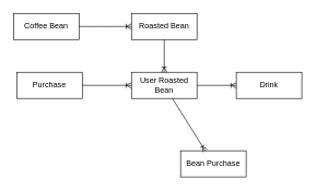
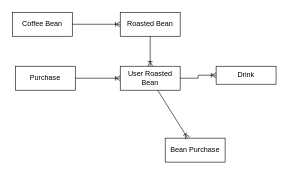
- <mxCell id="9" value="Drink" style="whiteSpace=wrap;html=1;align=center;" vertex="1" parent="1"><mxGeometry x="360" y="110" width="100" height="40" as="geometry" /></mxCell>
+ <mxCell id="9" value="Drink" style="whiteSpace=wrap;html=1;align=center;" vertex="1" parent="1"><mxGeometry x="360" y="110" width="100" height="30" as="geometry" /></mxCell>
